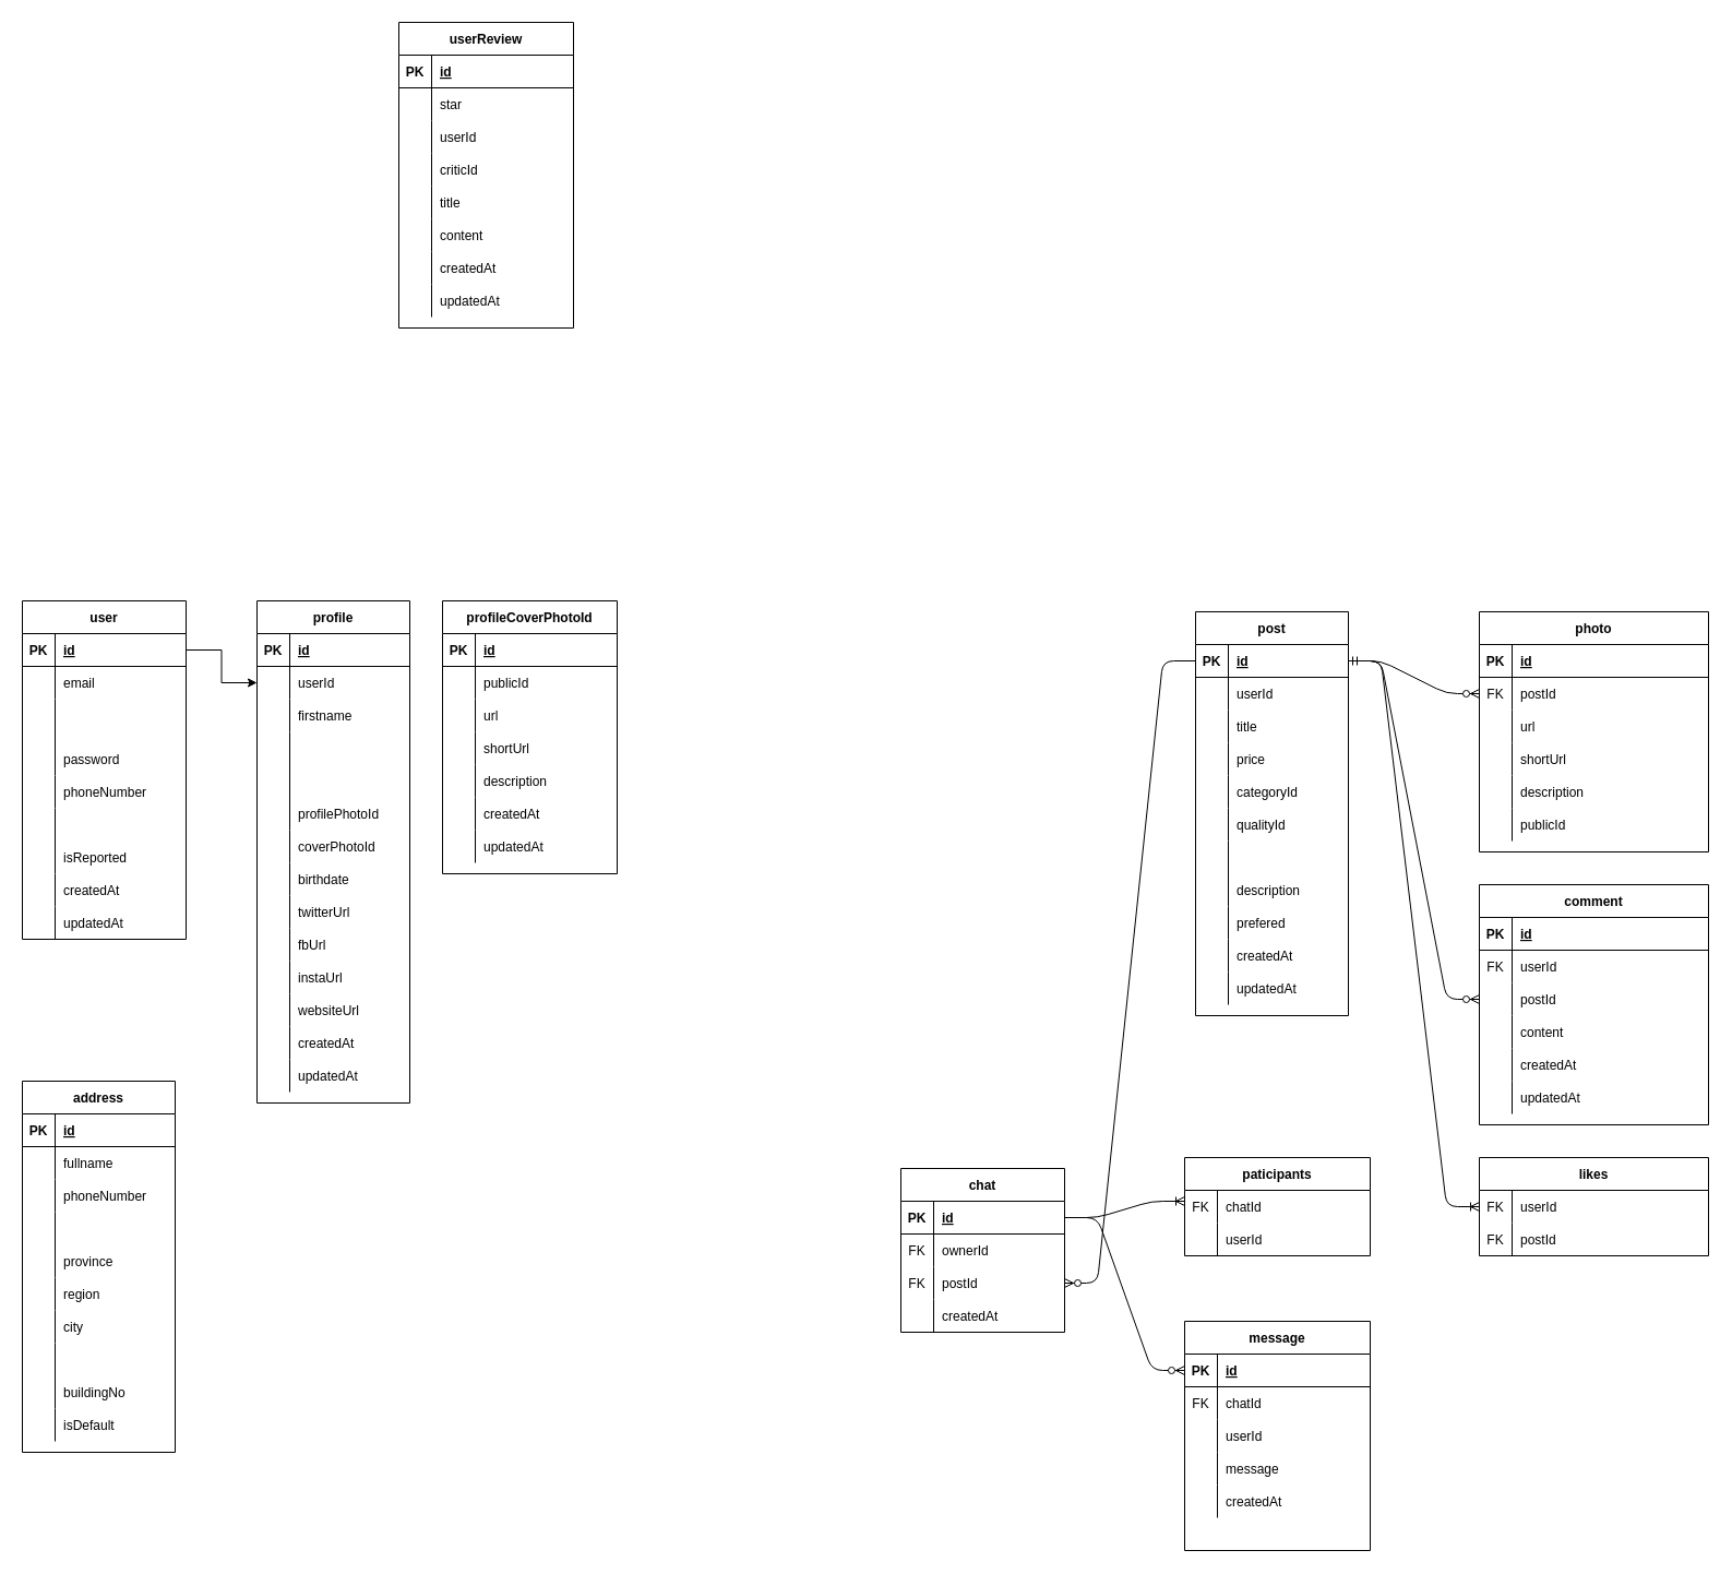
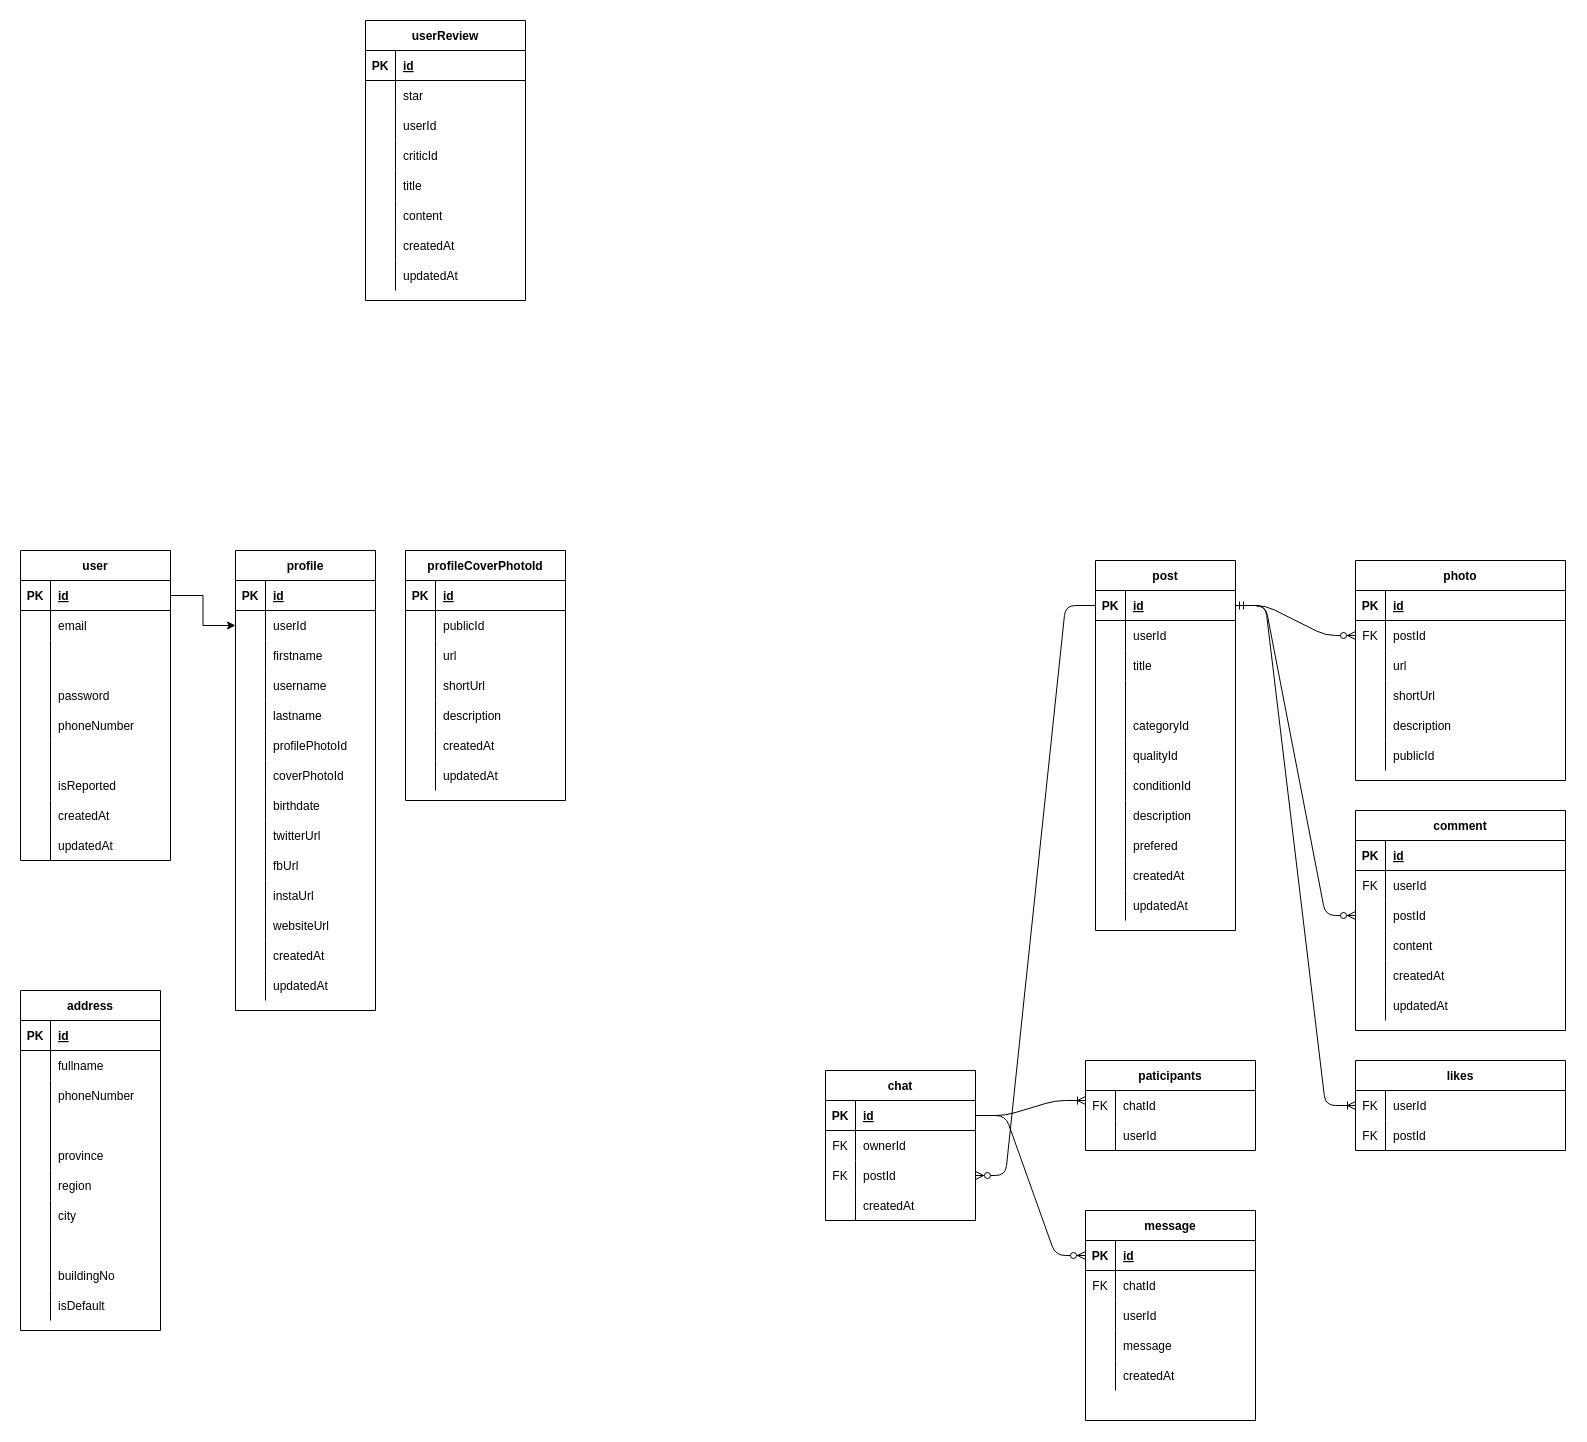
+ <mxCell id="17" value="username" style="shape=partialRectangle;overflow=hidden;connectable=0;fillColor=none;top=0;left=0;bottom=0;right=0;align=left;spacingLeft=6;" vertex="1" parent="15"><mxGeometry x="30" width="110" height="30" as="geometry" /></mxCell>
- <mxCell id="204" value="price" style="shape=partialRectangle;overflow=hidden;connectable=0;fillColor=none;top=0;left=0;bottom=0;right=0;align=left;spacingLeft=6;" vertex="1" parent="202"><mxGeometry x="30" width="110" height="30" as="geometry" /></mxCell>
+ <mxCell id="20" value="lastname" style="shape=partialRectangle;overflow=hidden;connectable=0;fillColor=none;top=0;left=0;bottom=0;right=0;align=left;spacingLeft=6;" parent="18" vertex="1"><mxGeometry x="30" width="110" height="30" as="geometry" /></mxCell>
+ <mxCell id="213" value="conditionId" style="shape=partialRectangle;overflow=hidden;connectable=0;fillColor=none;top=0;left=0;bottom=0;right=0;align=left;spacingLeft=6;" vertex="1" parent="211"><mxGeometry x="30" width="110" height="30" as="geometry" /></mxCell>
